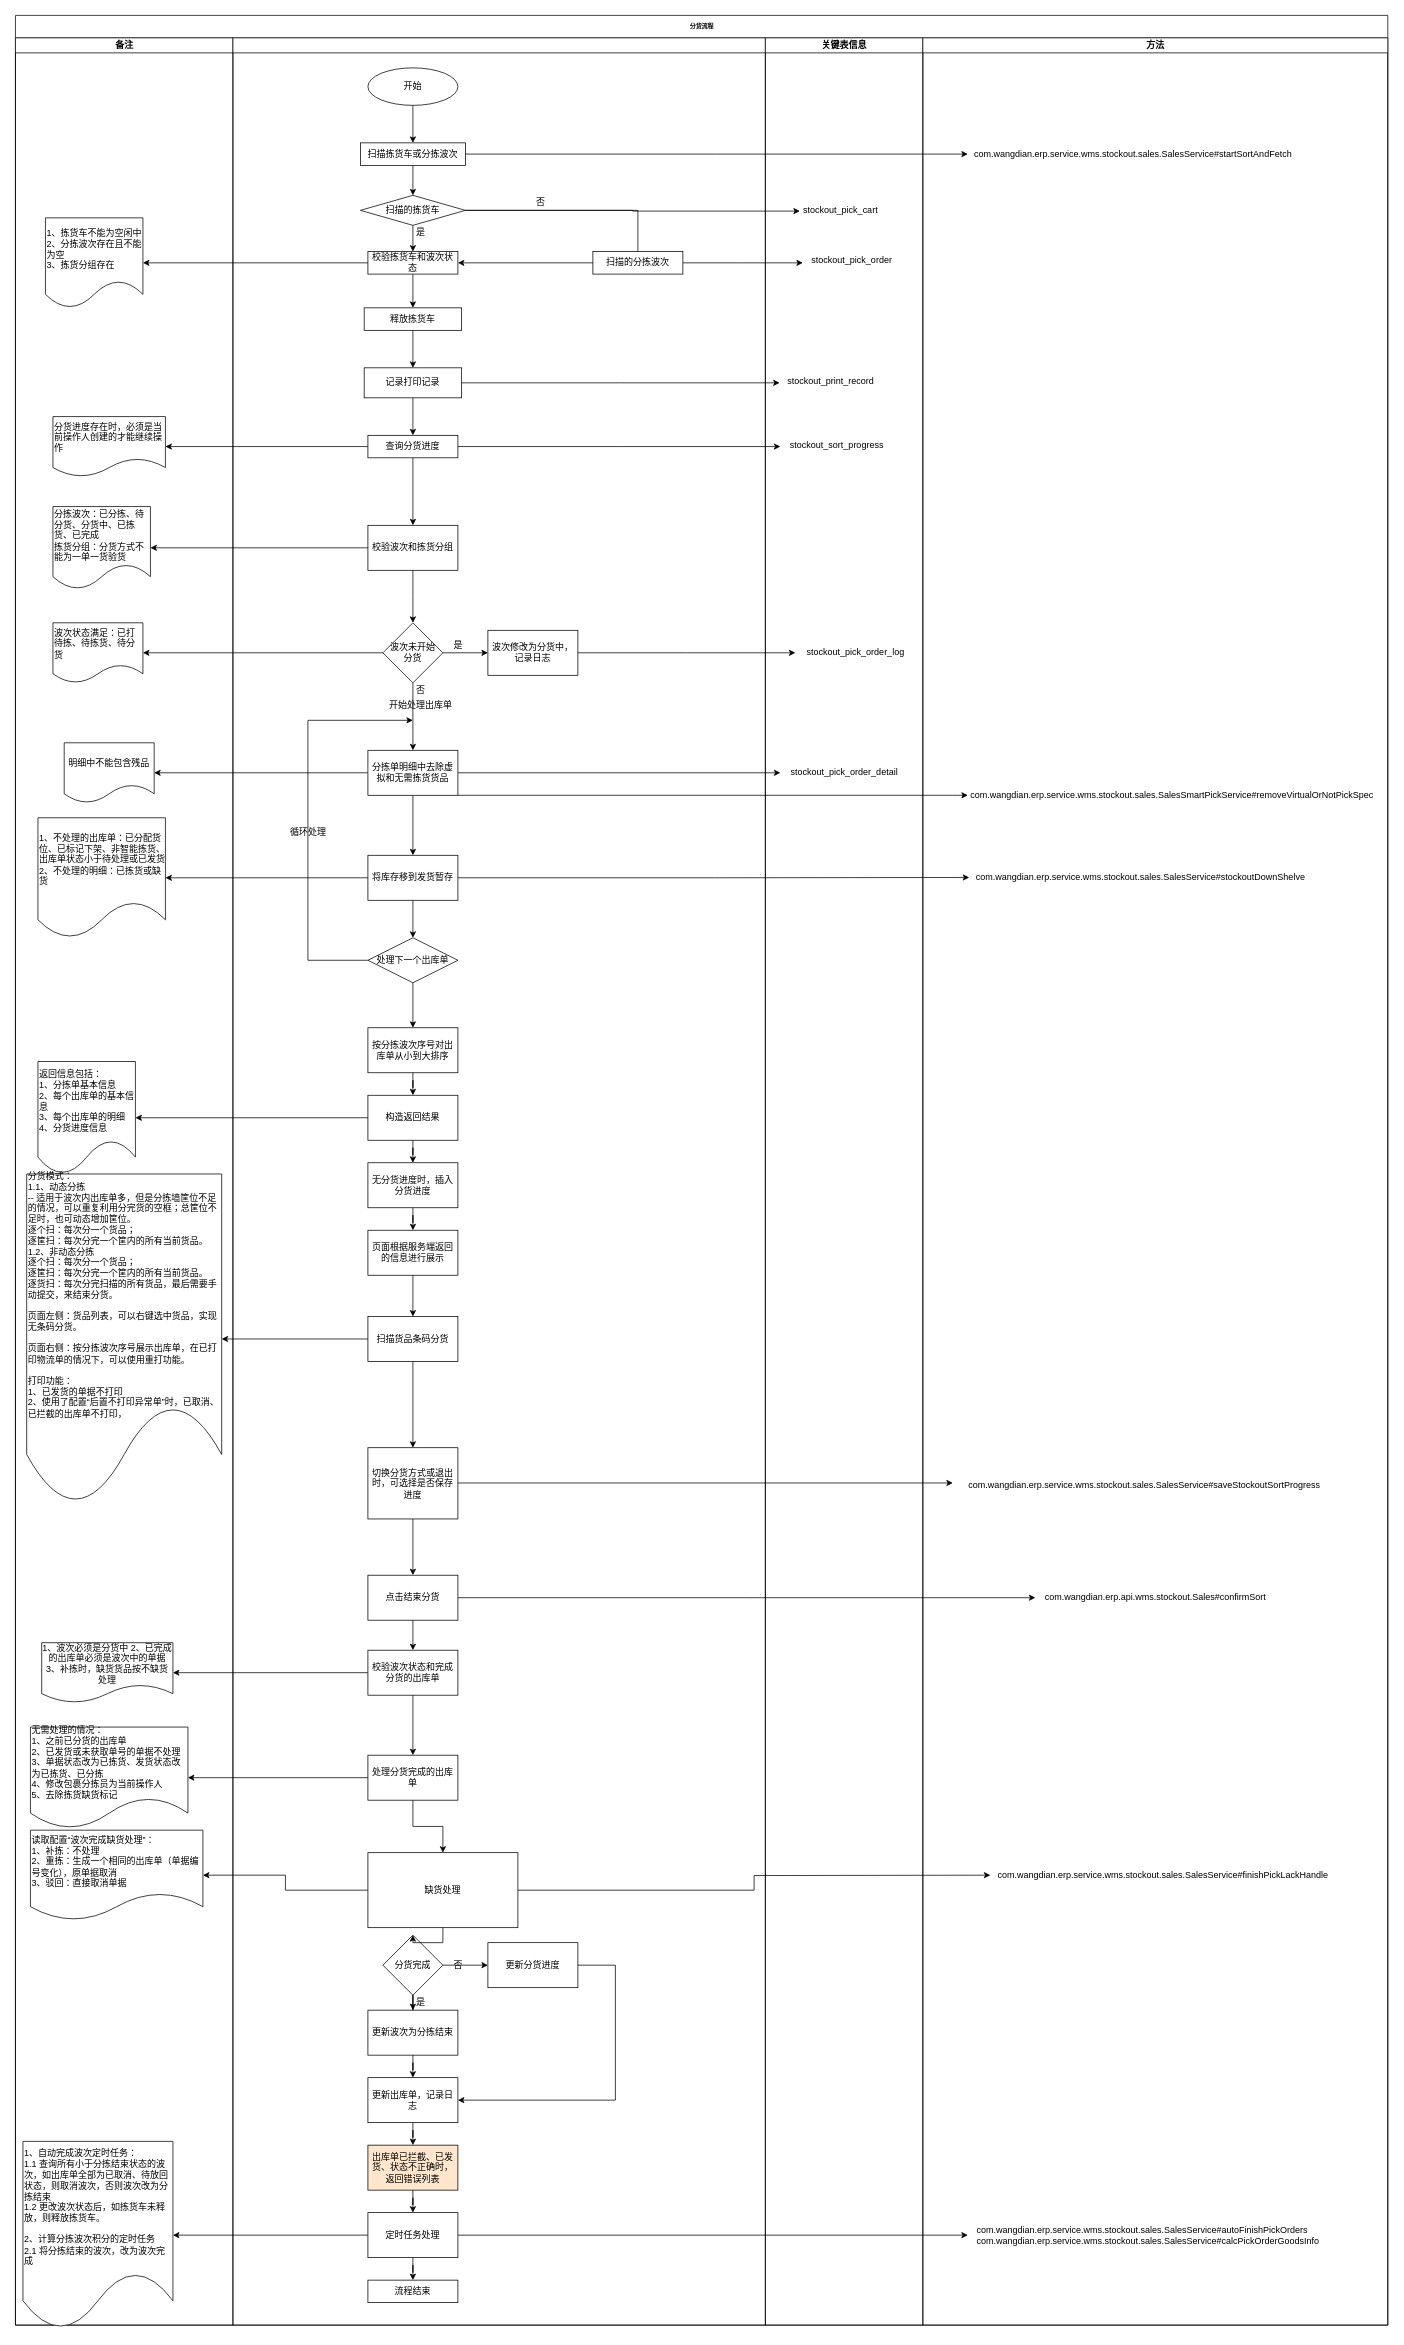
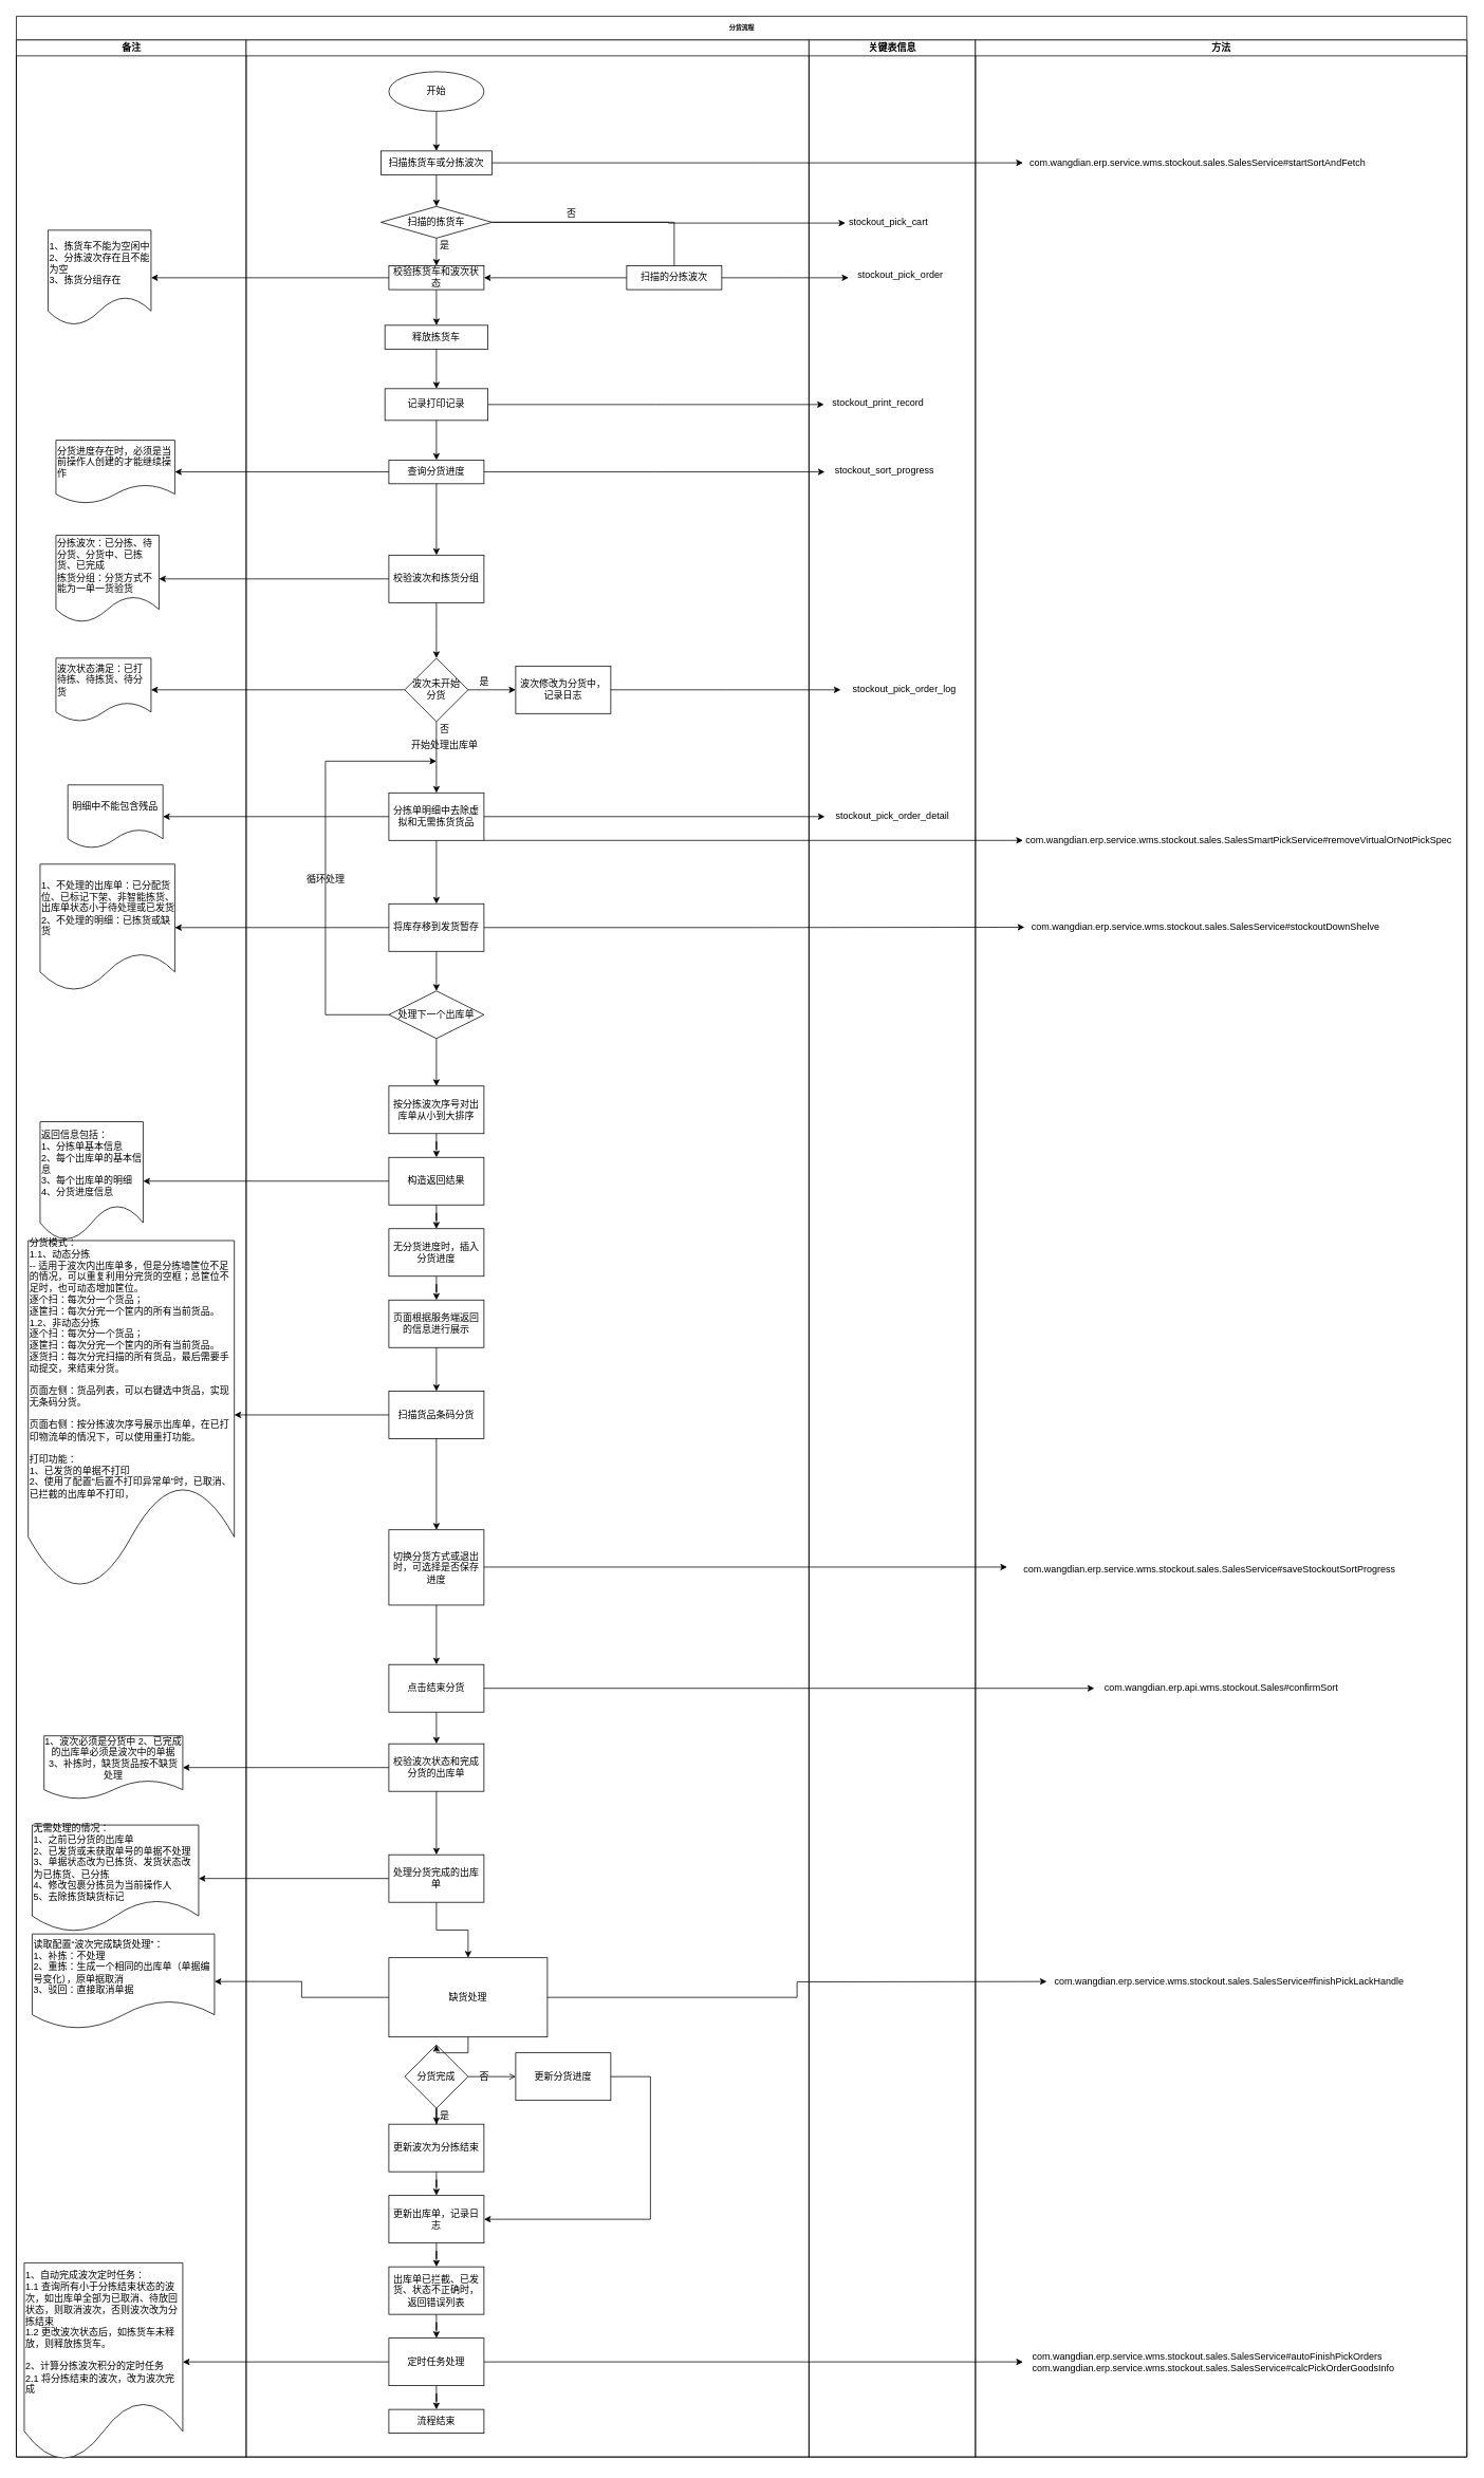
- <mxCell id="67" value="" style="edgeStyle=orthogonalEdgeStyle;rounded=0;orthogonalLoop=1;jettySize=auto;html=1;" edge="1" parent="19" source="62" target="66"><mxGeometry relative="1" as="geometry" /></mxCell>
+ <mxCell id="67" value="" style="edgeStyle=orthogonalEdgeStyle;rounded=0;orthogonalLoop=1;jettySize=auto;html=1;endArrow=open;" edge="1" parent="19" source="62" target="66"><mxGeometry relative="1" as="geometry" /></mxCell>
- <mxCell id="70" value="出库单已拦截、已发货、状态不正确时，返回错误列表" style="whiteSpace=wrap;html=1;fillColor=#ffe6cc;" vertex="1" parent="19"><mxGeometry x="180" y="2810" width="120" height="60" as="geometry" /></mxCell>
+ <mxCell id="70" value="出库单已拦截、已发货、状态不正确时，返回错误列表" style="whiteSpace=wrap;html=1;" vertex="1" parent="19"><mxGeometry x="180" y="2810" width="120" height="60" as="geometry" /></mxCell>
